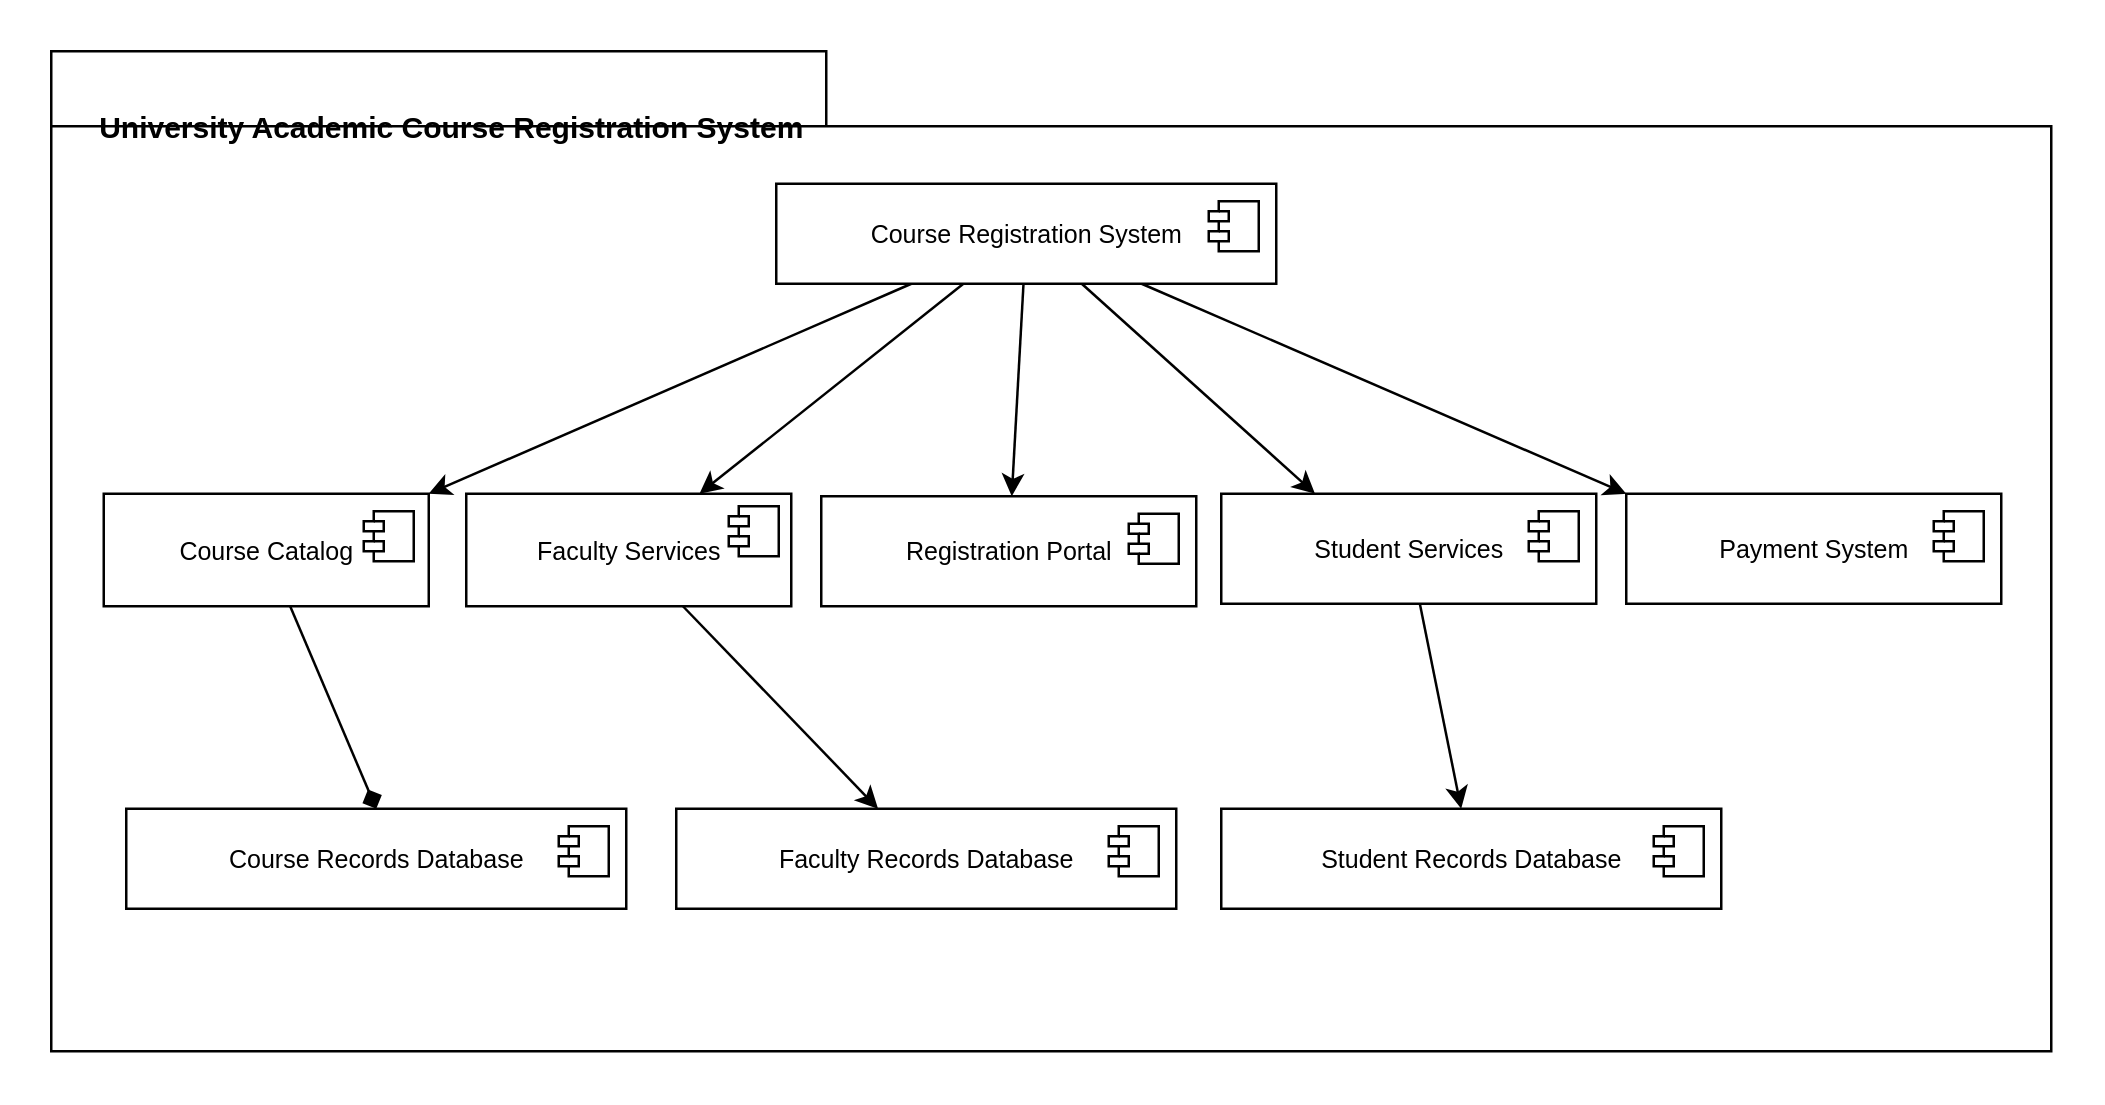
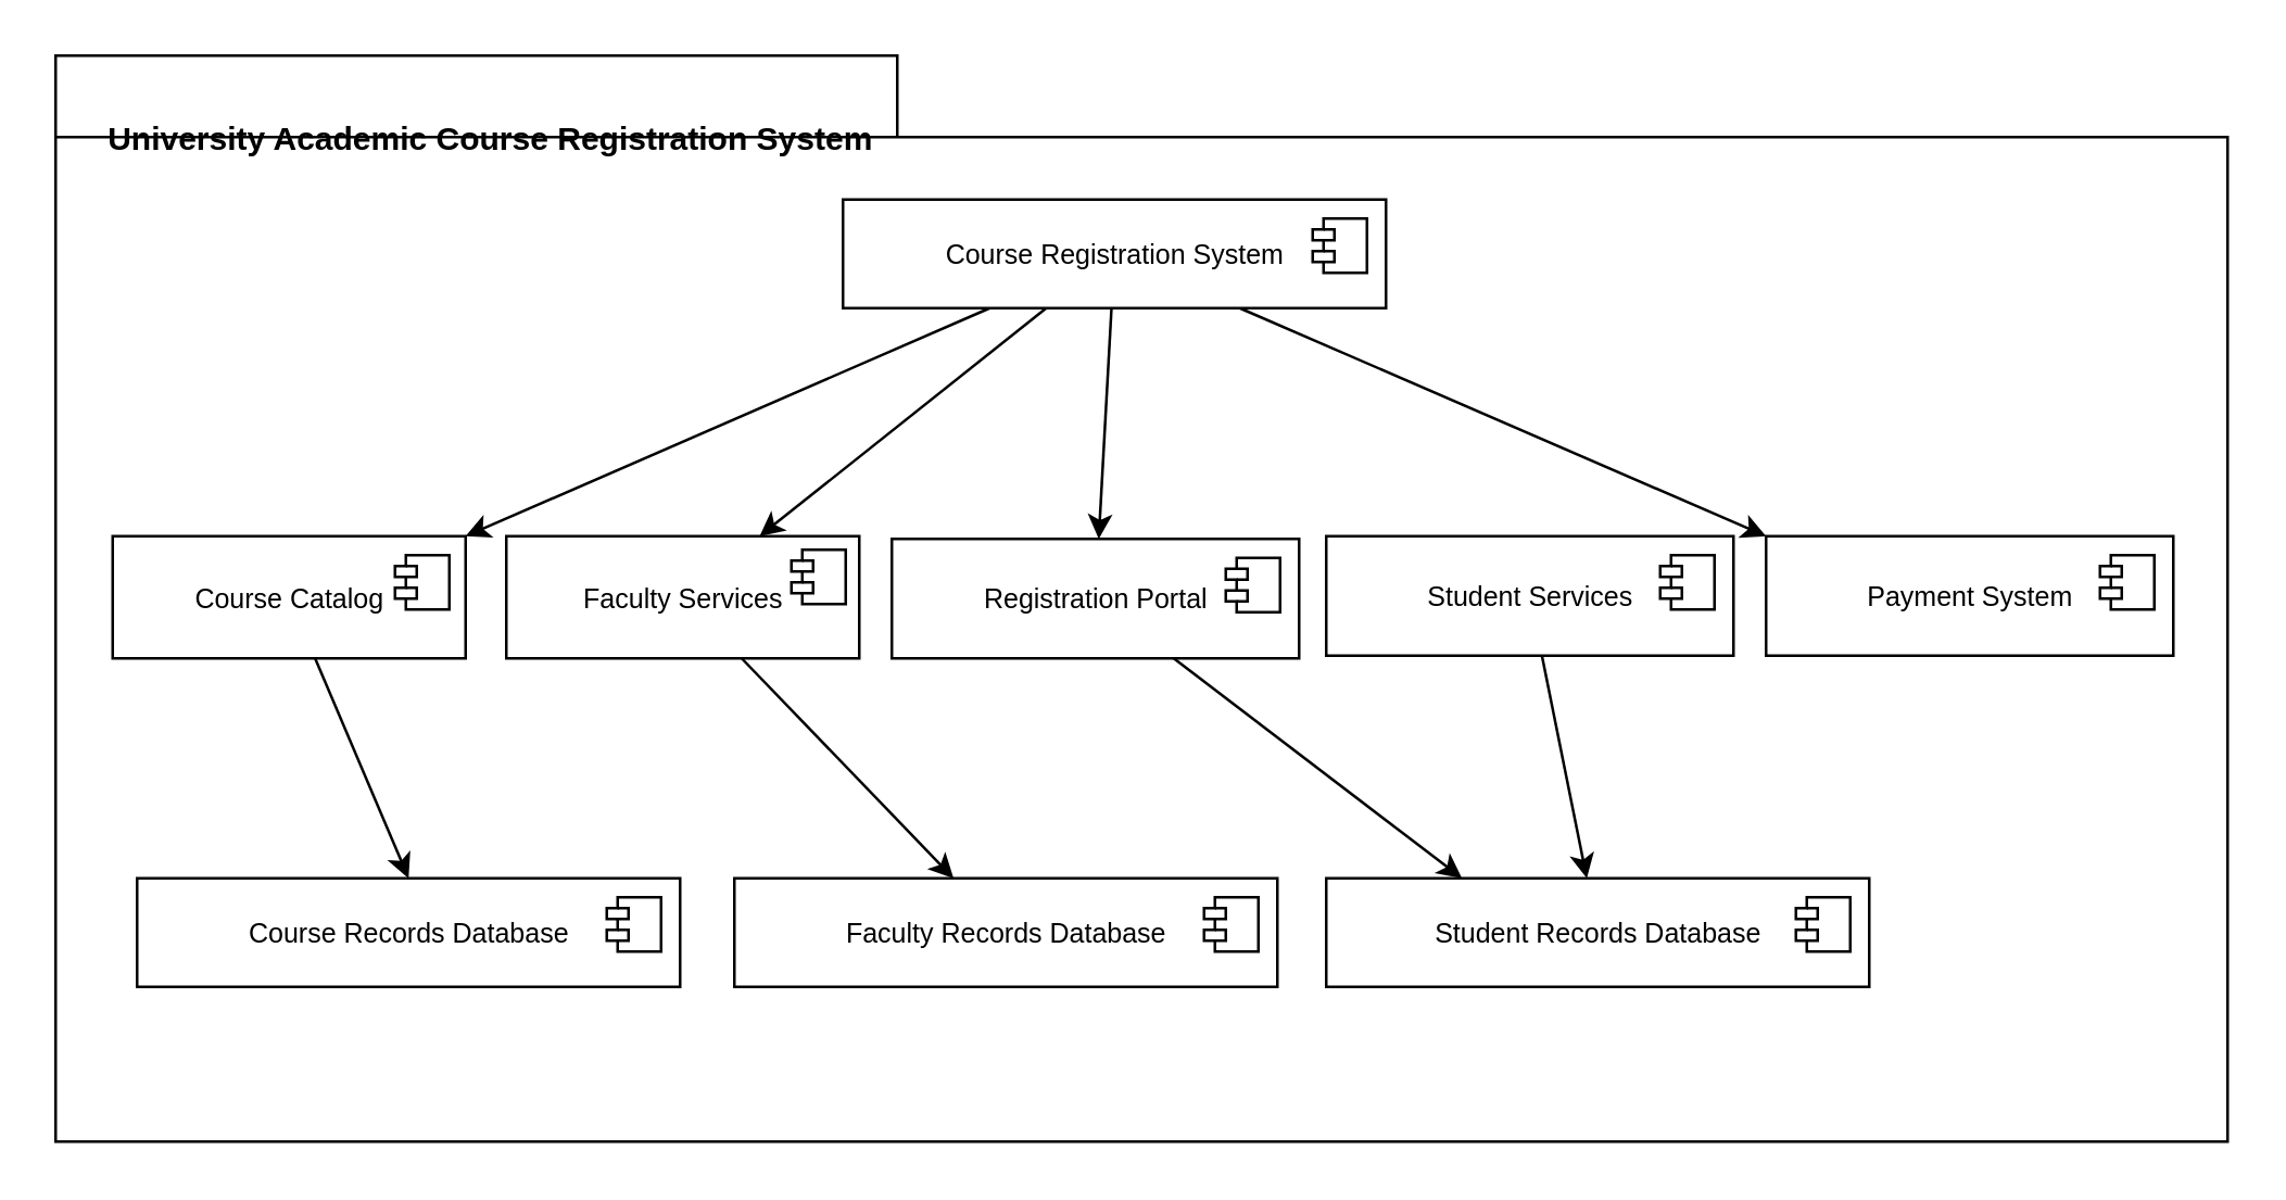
- <mxCell id="7" style="edgeStyle=none;html=1;entryX=0.25;entryY=0;entryDx=0;entryDy=0;fontSize=10;" edge="1" parent="1" source="9" target="21"><mxGeometry relative="1" as="geometry" /></mxCell>
+ <mxCell id="17" style="edgeStyle=none;html=1;entryX=0.25;entryY=0;entryDx=0;entryDy=0;fontSize=10;" edge="1" parent="1" source="18" target="29"><mxGeometry relative="1" as="geometry" /></mxCell>
- <mxCell id="11" style="edgeStyle=none;html=1;entryX=0.5;entryY=0;entryDx=0;entryDy=0;fontSize=10;endArrow=diamond;" edge="1" parent="1" source="12" target="25"><mxGeometry relative="1" as="geometry" /></mxCell>
+ <mxCell id="11" style="edgeStyle=none;html=1;entryX=0.5;entryY=0;entryDx=0;entryDy=0;fontSize=10;" edge="1" parent="1" source="12" target="25"><mxGeometry relative="1" as="geometry" /></mxCell>
